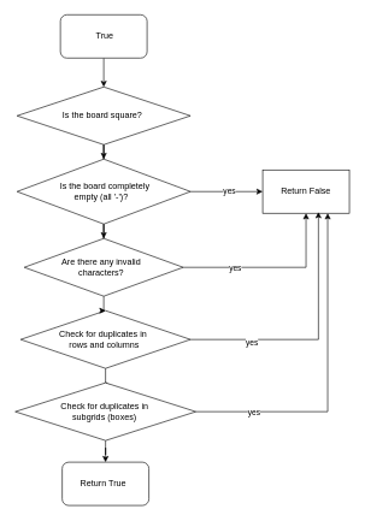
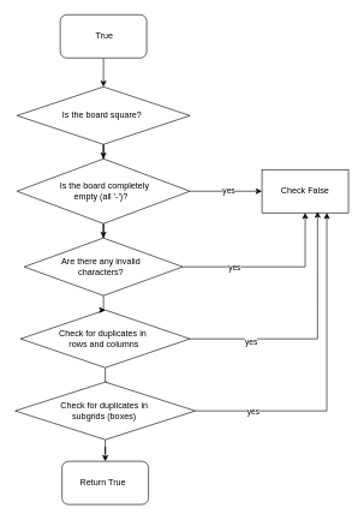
- <mxCell id="6" value="Return False" style="whiteSpace=wrap;html=1;" vertex="1" parent="1"><mxGeometry x="363" y="235" width="120" height="60" as="geometry" /></mxCell>
+ <mxCell id="6" value="Check False" style="whiteSpace=wrap;html=1;" vertex="1" parent="1"><mxGeometry x="363" y="235" width="120" height="60" as="geometry" /></mxCell>
